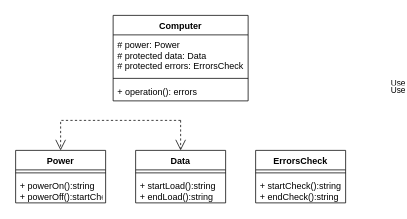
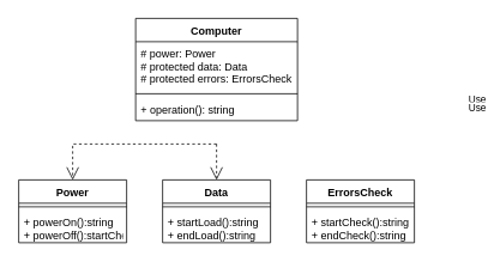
- <mxCell id="5" value="+ operation(): errors" style="text;strokeColor=none;fillColor=none;align=left;verticalAlign=top;spacingLeft=4;spacingRight=4;overflow=hidden;rotatable=0;points=[[0,0.5],[1,0.5]];portConstraint=eastwest;" vertex="1" parent="2"><mxGeometry y="88" width="180" height="26" as="geometry" /></mxCell>
+ <mxCell id="5" value="+ operation(): string" style="text;strokeColor=none;fillColor=none;align=left;verticalAlign=top;spacingLeft=4;spacingRight=4;overflow=hidden;rotatable=0;points=[[0,0.5],[1,0.5]];portConstraint=eastwest;" vertex="1" parent="2"><mxGeometry y="88" width="180" height="26" as="geometry" /></mxCell>
